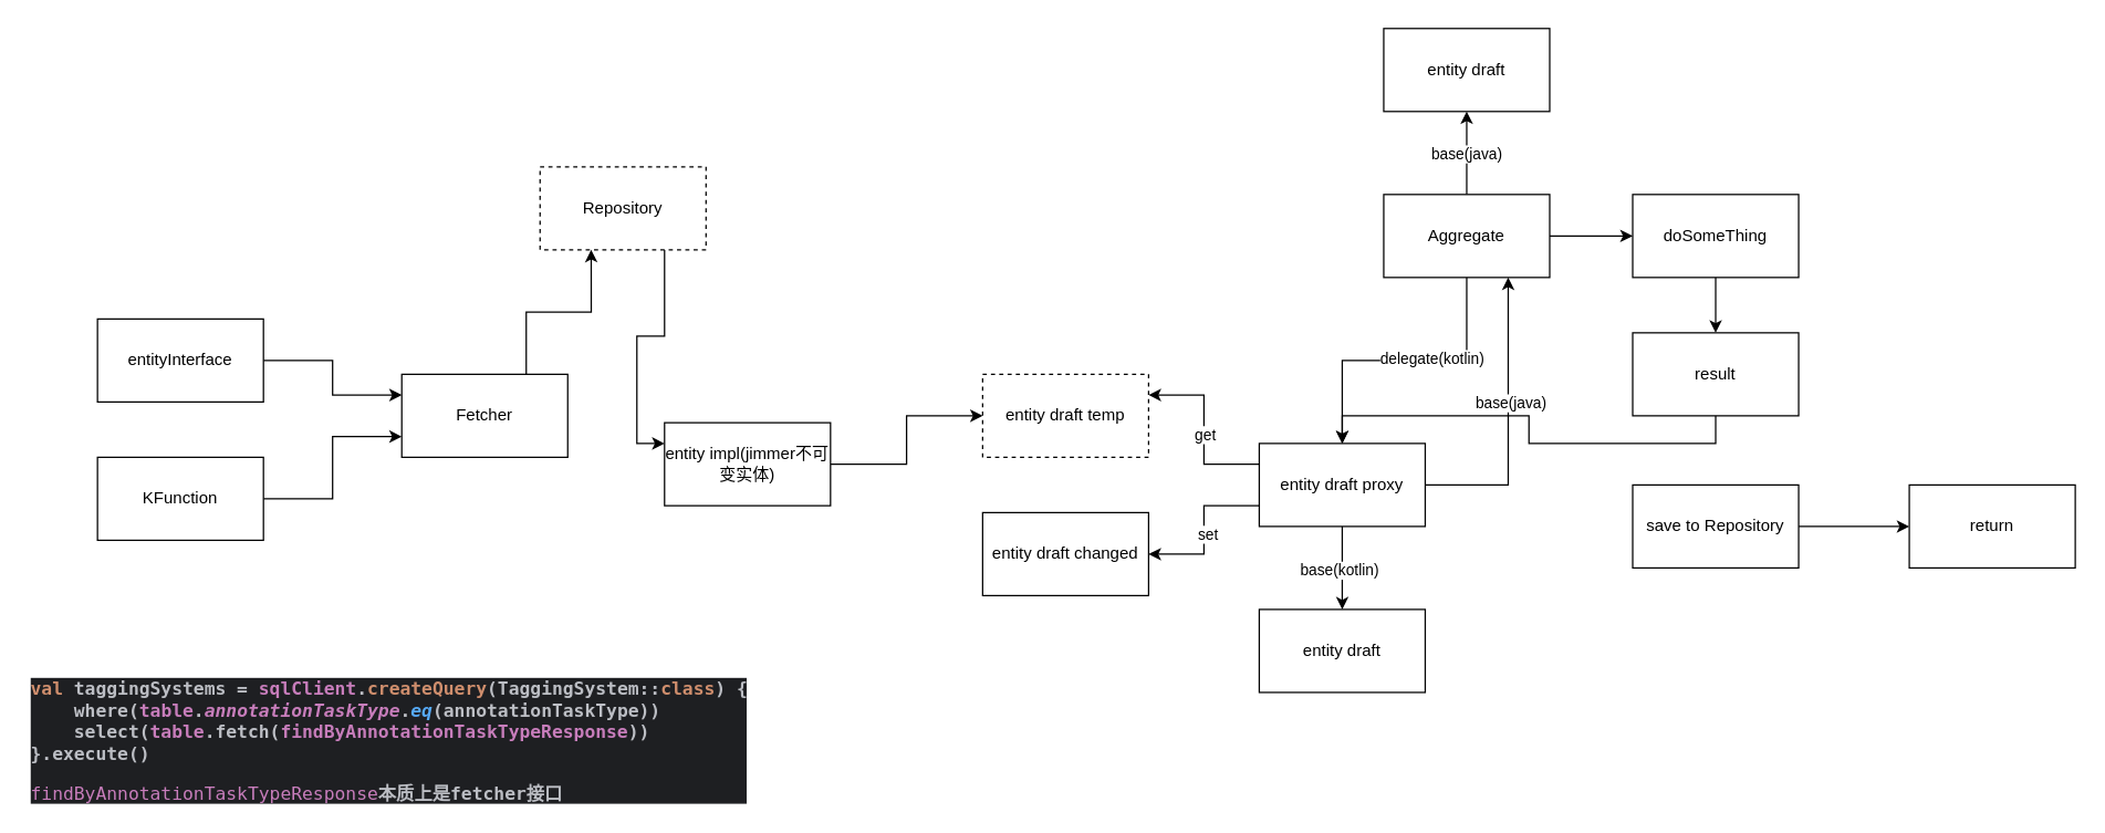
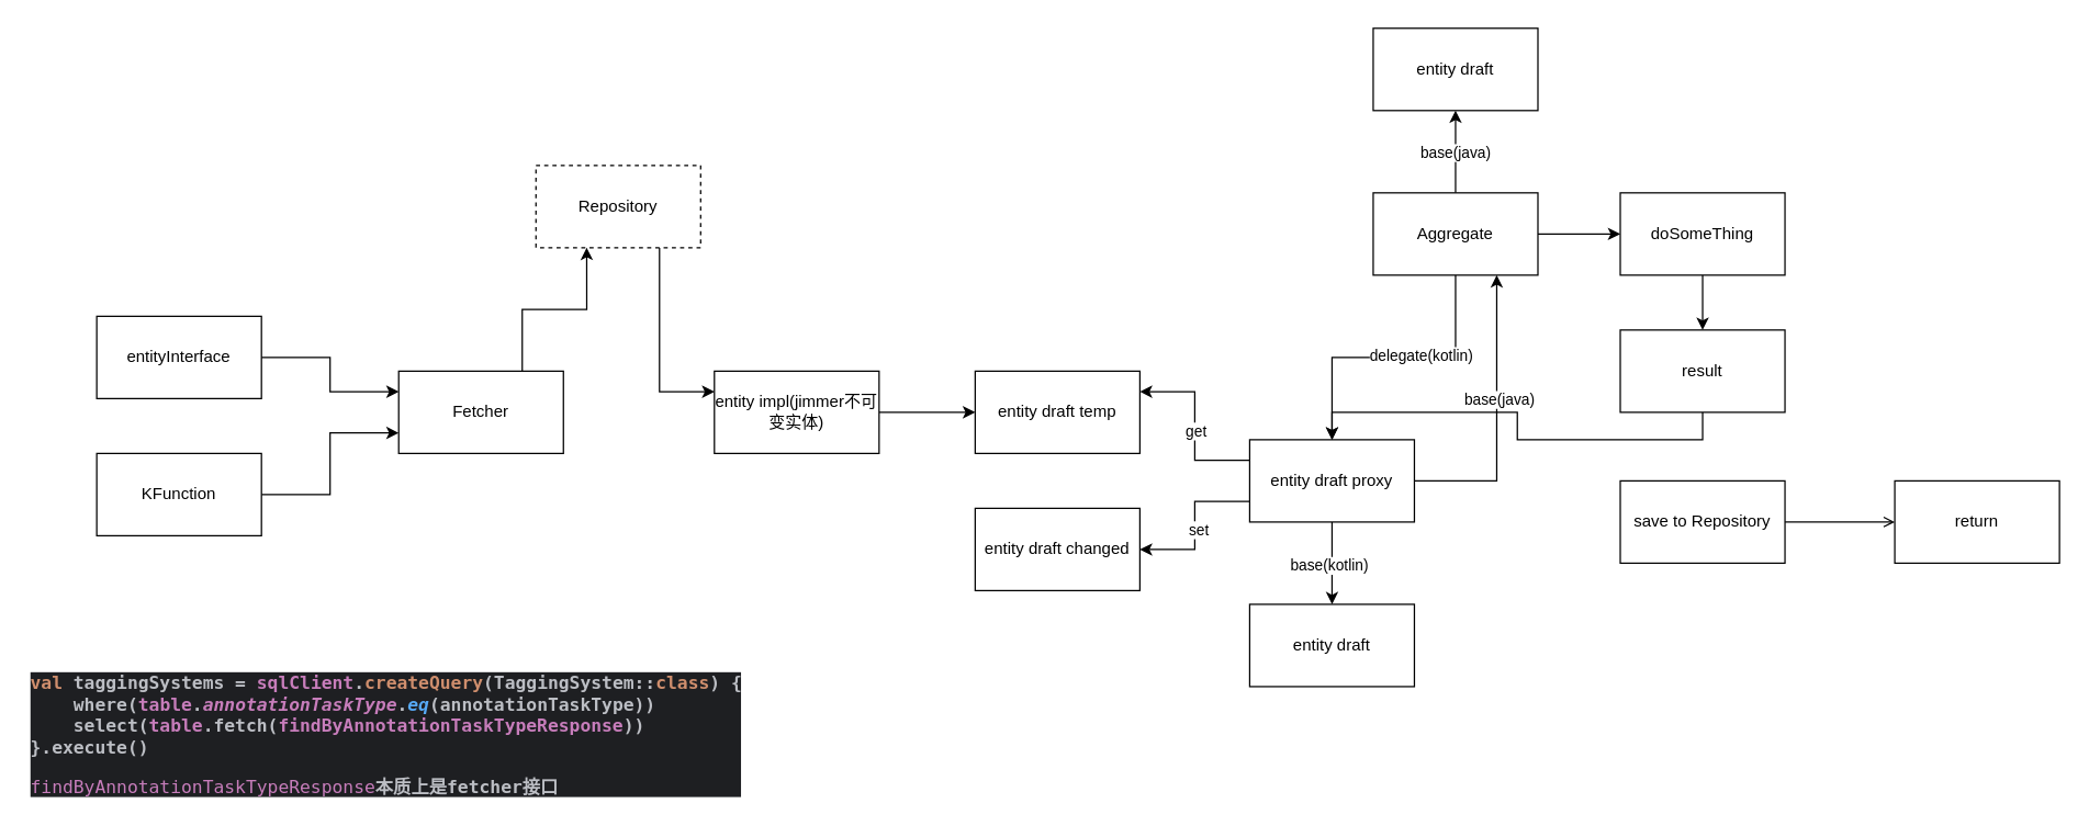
- <mxCell id="23" value="entity draft temp" style="rounded=0;whiteSpace=wrap;html=1;dashed=1;" vertex="1" parent="1"><mxGeometry x="710" y="270" width="120" height="60" as="geometry" /></mxCell>
+ <mxCell id="23" value="entity draft temp" style="rounded=0;whiteSpace=wrap;html=1;" vertex="1" parent="1"><mxGeometry x="710" y="270" width="120" height="60" as="geometry" /></mxCell>
- <mxCell id="12" value="entity impl(jimmer不可变实体)" style="rounded=0;whiteSpace=wrap;html=1;" vertex="1" parent="1"><mxGeometry x="480" y="305" width="120" height="60" as="geometry" /></mxCell>
+ <mxCell id="12" value="entity impl(jimmer不可变实体)" style="rounded=0;whiteSpace=wrap;html=1;" vertex="1" parent="1"><mxGeometry x="520" y="270" width="120" height="60" as="geometry" /></mxCell>
- <mxCell id="34" style="edgeStyle=orthogonalEdgeStyle;rounded=0;orthogonalLoop=1;jettySize=auto;html=1;exitX=1;exitY=0.5;exitDx=0;exitDy=0;entryX=0;entryY=0.5;entryDx=0;entryDy=0;" edge="1" parent="1" source="35" target="38"><mxGeometry relative="1" as="geometry" /></mxCell>
+ <mxCell id="34" style="edgeStyle=orthogonalEdgeStyle;rounded=0;orthogonalLoop=1;jettySize=auto;html=1;exitX=1;exitY=0.5;exitDx=0;exitDy=0;entryX=0;entryY=0.5;entryDx=0;entryDy=0;endArrow=open;" edge="1" parent="1" source="35" target="38"><mxGeometry relative="1" as="geometry" /></mxCell>
